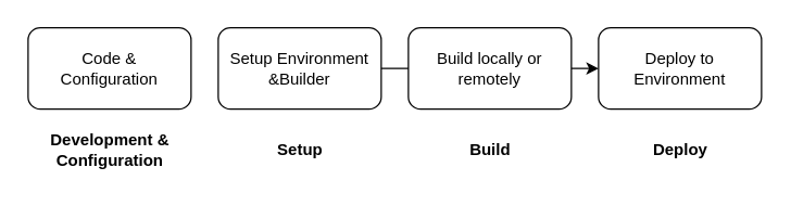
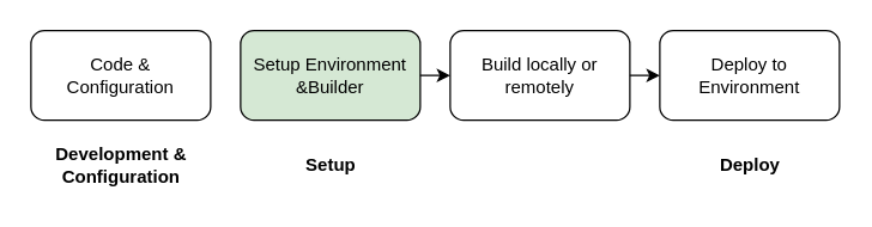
- <mxCell id="3" value="Setup Environment &amp;amp;Builder" style="rounded=1;whiteSpace=wrap;html=1;" vertex="1" parent="1"><mxGeometry x="160" y="20" width="120" height="60" as="geometry" /></mxCell>
+ <mxCell id="3" value="Setup Environment &amp;amp;Builder" style="rounded=1;whiteSpace=wrap;html=1;fillColor=#d5e8d4;" vertex="1" parent="1"><mxGeometry x="160" y="20" width="120" height="60" as="geometry" /></mxCell>
- <mxCell id="6" value="" style="endArrow=none;html=1;rounded=0;exitX=1;exitY=0.5;exitDx=0;exitDy=0;entryX=0;entryY=0.5;entryDx=0;entryDy=0;" edge="1" parent="1" source="3" target="4"><mxGeometry width="50" height="50" relative="1" as="geometry"><mxPoint x="370" y="210" as="sourcePoint" /><mxPoint x="420" y="160" as="targetPoint" /></mxGeometry></mxCell>
+ <mxCell id="6" value="" style="endArrow=classic;html=1;rounded=0;exitX=1;exitY=0.5;exitDx=0;exitDy=0;entryX=0;entryY=0.5;entryDx=0;entryDy=0;" edge="1" parent="1" source="3" target="4"><mxGeometry width="50" height="50" relative="1" as="geometry"><mxPoint x="370" y="210" as="sourcePoint" /><mxPoint x="420" y="160" as="targetPoint" /></mxGeometry></mxCell>
- <mxCell id="10" value="&lt;b&gt;Build&lt;/b&gt;" style="text;html=1;align=center;verticalAlign=middle;resizable=0;points=[];autosize=1;strokeColor=none;fillColor=none;" vertex="1" parent="1"><mxGeometry x="335" y="95" width="50" height="30" as="geometry" /></mxCell>
